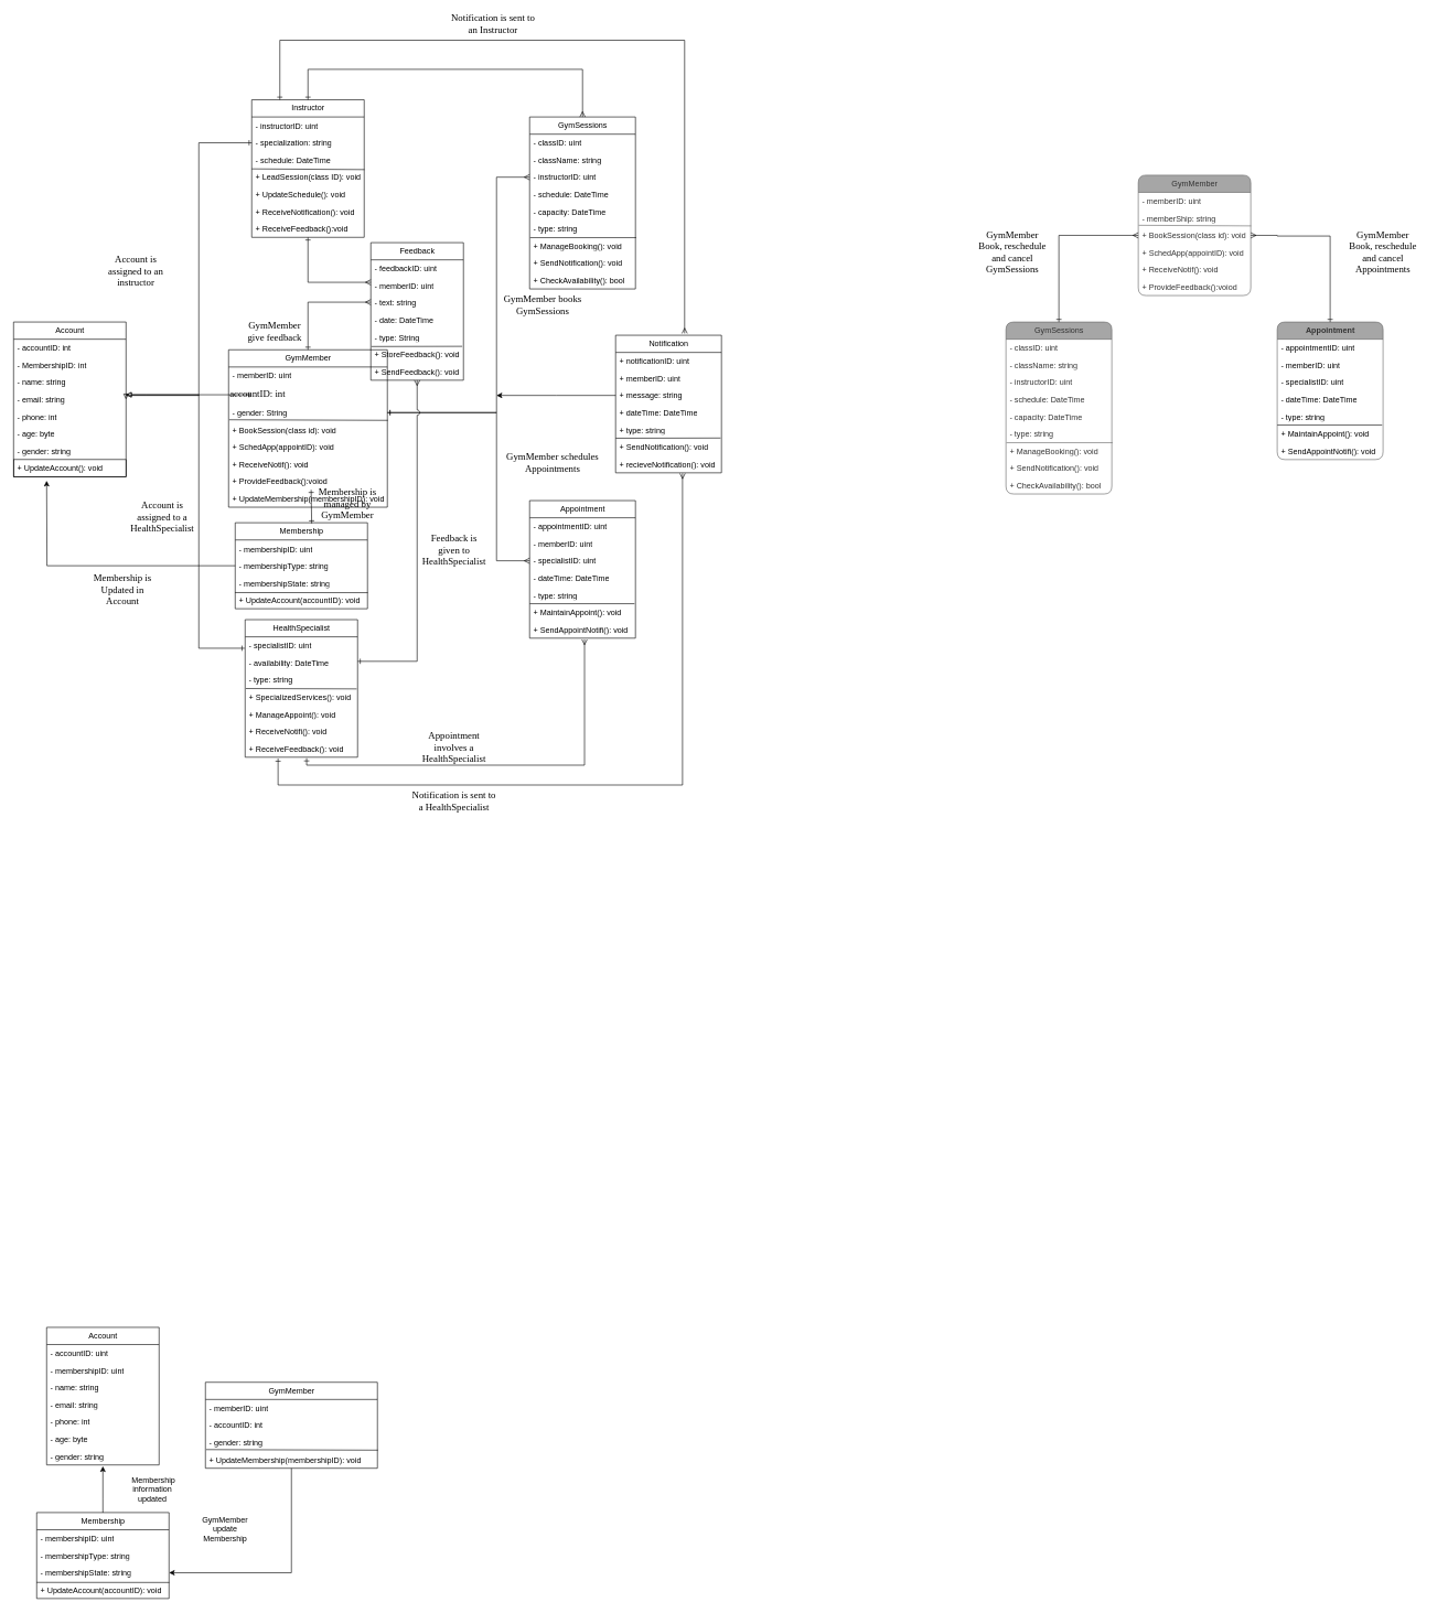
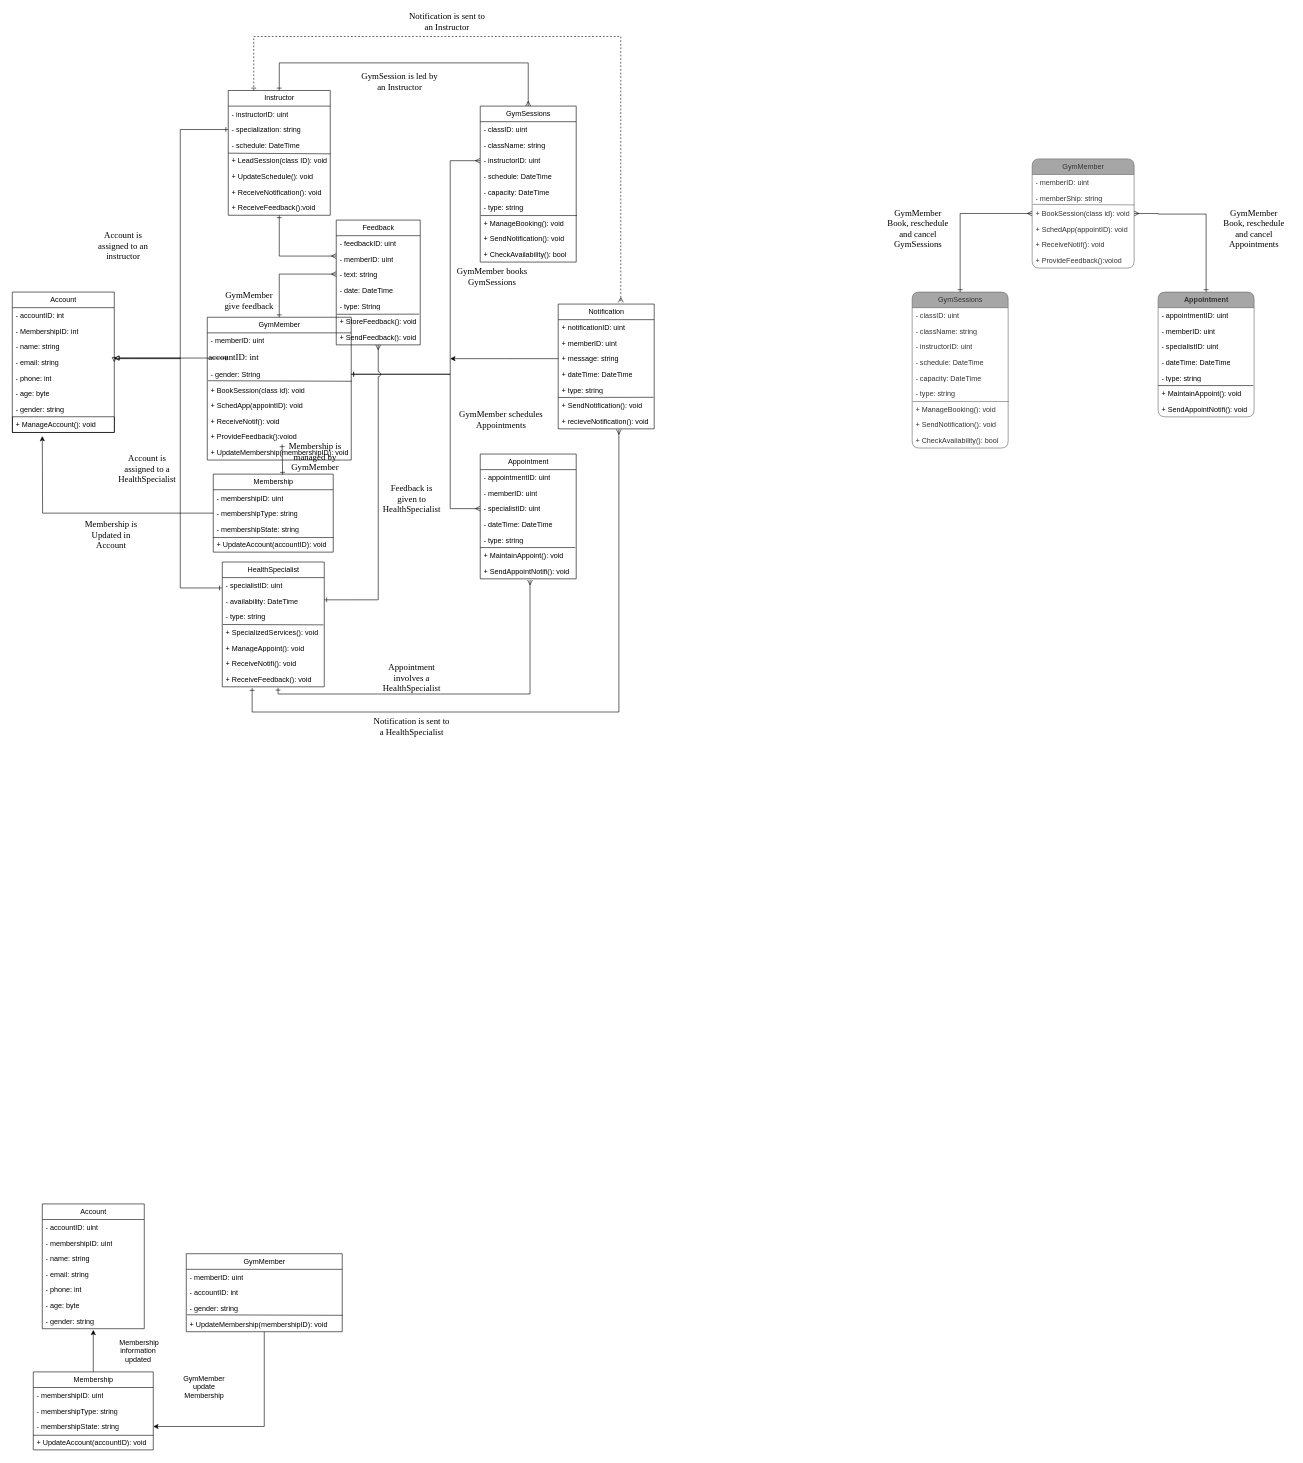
- <mxCell id="85" value="" style="edgeStyle=elbowEdgeStyle;fontSize=12;html=1;endArrow=ERmany;startArrow=ERone;rounded=0;elbow=vertical;exitX=0.25;exitY=0;exitDx=0;exitDy=0;entryX=0.652;entryY=-0.013;entryDx=0;entryDy=0;startFill=0;entryPerimeter=0;" parent="1" source="30" target="50" edge="1"><mxGeometry width="100" height="100" relative="1" as="geometry"><mxPoint x="460" y="160" as="sourcePoint" /><mxPoint x="1035" y="410" as="targetPoint" /><Array as="points"><mxPoint x="590" y="60" /><mxPoint x="930" y="350" /></Array></mxGeometry></mxCell>
+ <mxCell id="85" value="" style="edgeStyle=elbowEdgeStyle;fontSize=12;html=1;endArrow=ERmany;startArrow=ERone;rounded=0;elbow=vertical;exitX=0.25;exitY=0;exitDx=0;exitDy=0;entryX=0.652;entryY=-0.013;entryDx=0;entryDy=0;startFill=0;entryPerimeter=0;dashed=1;" parent="1" source="30" target="50" edge="1"><mxGeometry width="100" height="100" relative="1" as="geometry"><mxPoint x="460" y="160" as="sourcePoint" /><mxPoint x="1035" y="410" as="targetPoint" /><Array as="points"><mxPoint x="590" y="60" /><mxPoint x="930" y="350" /></Array></mxGeometry></mxCell>
+ <mxCell id="94" value="&lt;span id=&quot;docs-internal-guid-869c3728-7fff-032e-5e56-321e2e68bcfe&quot;&gt;&lt;span style=&quot;font-size: 11pt; font-family: Aptos; background-color: transparent; font-variant-numeric: normal; font-variant-east-asian: normal; font-variant-alternates: normal; font-variant-position: normal; vertical-align: baseline; white-space-collapse: preserve;&quot;&gt;GymSession &lt;span id=&quot;docs-internal-guid-a8809bd5-7fff-e4b6-9dd3-46855f919f1f&quot;&gt;&lt;span style=&quot;font-size: 11pt; background-color: transparent; font-variant-numeric: normal; font-variant-east-asian: normal; font-variant-alternates: normal; font-variant-position: normal; vertical-align: baseline;&quot;&gt;is led by an Instructor&lt;/span&gt;&lt;/span&gt;&lt;/span&gt;&lt;/span&gt;" style="text;html=1;align=center;verticalAlign=middle;whiteSpace=wrap;rounded=0;" parent="1" vertex="1"><mxGeometry x="600.88" y="120" width="130" height="30" as="geometry" /></mxCell>
- <mxCell id="10" value="+ UpdateAccount(): void" style="text;strokeColor=default;fillColor=none;align=left;verticalAlign=top;spacingLeft=4;spacingRight=4;overflow=hidden;rotatable=0;points=[[0,0.5],[1,0.5]];portConstraint=eastwest;whiteSpace=wrap;html=1;" parent="2" vertex="1"><mxGeometry y="208" width="170" height="26" as="geometry" /></mxCell>
+ <mxCell id="10" value="+ ManageAccount(): void" style="text;strokeColor=default;fillColor=none;align=left;verticalAlign=top;spacingLeft=4;spacingRight=4;overflow=hidden;rotatable=0;points=[[0,0.5],[1,0.5]];portConstraint=eastwest;whiteSpace=wrap;html=1;" parent="2" vertex="1"><mxGeometry y="208" width="170" height="26" as="geometry" /></mxCell>
